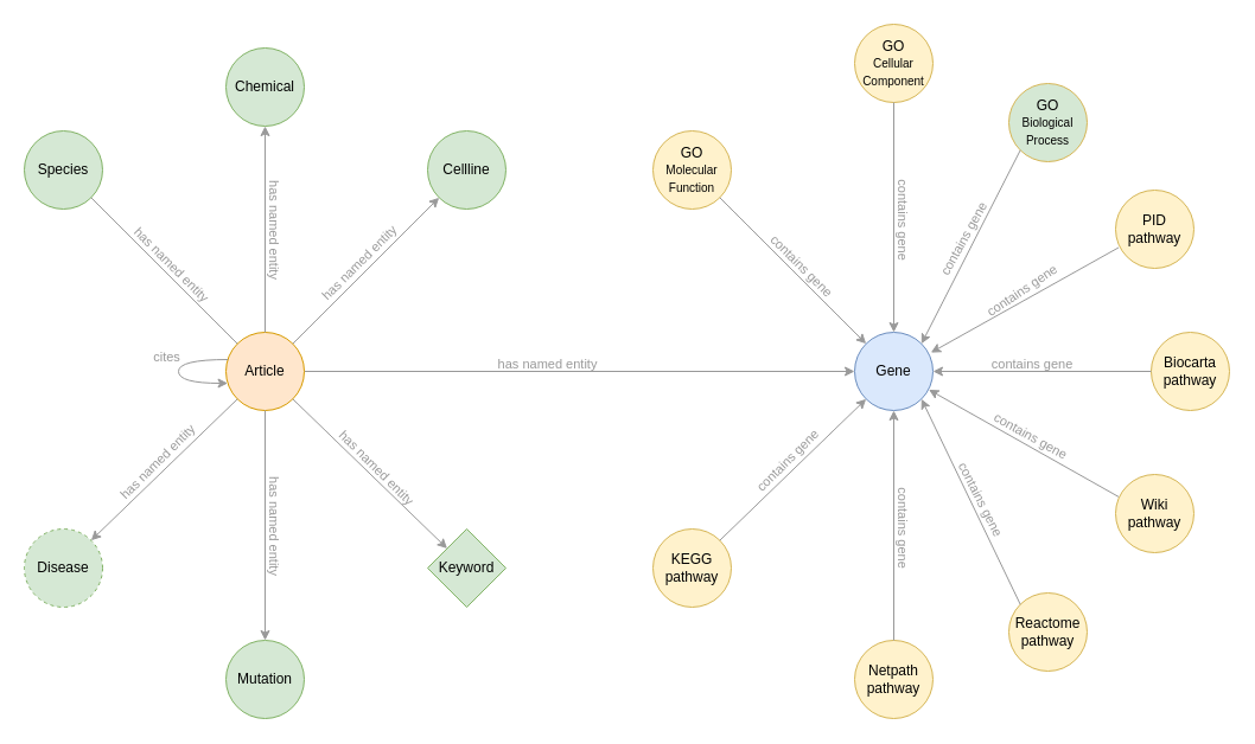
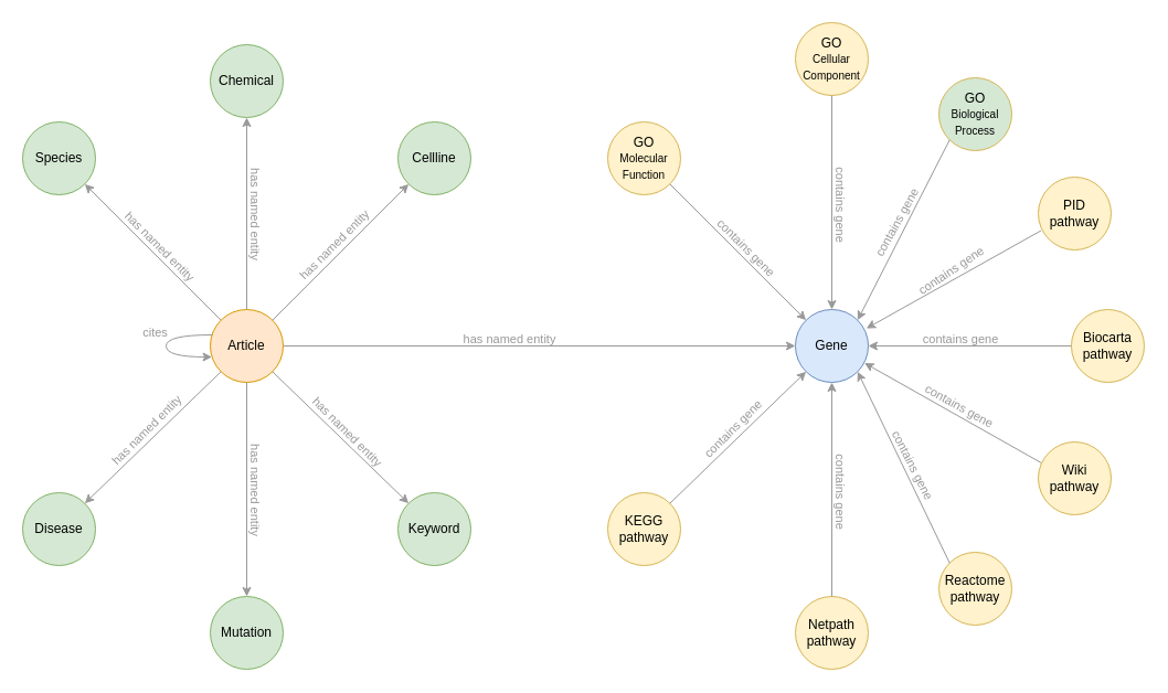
- <mxCell id="13" style="rounded=0;orthogonalLoop=1;jettySize=auto;html=1;entryX=1;entryY=1;entryDx=0;entryDy=0;exitX=0;exitY=0;exitDx=0;exitDy=0;strokeColor=#999999;endArrow=none;" parent="1" source="4" target="5" edge="1"><mxGeometry relative="1" as="geometry"><mxPoint x="233" y="290" as="sourcePoint" /><mxPoint x="233" y="96" as="targetPoint" /></mxGeometry></mxCell>
+ <mxCell id="13" style="rounded=0;orthogonalLoop=1;jettySize=auto;html=1;entryX=1;entryY=1;entryDx=0;entryDy=0;exitX=0;exitY=0;exitDx=0;exitDy=0;strokeColor=#999999;" parent="1" source="4" target="5" edge="1"><mxGeometry relative="1" as="geometry"><mxPoint x="233" y="290" as="sourcePoint" /><mxPoint x="233" y="96" as="targetPoint" /></mxGeometry></mxCell>
- <mxCell id="10" value="Disease" style="ellipse;whiteSpace=wrap;html=1;aspect=fixed;fillColor=#d5e8d4;strokeColor=#82b366;dashed=1;" parent="1" vertex="1"><mxGeometry x="20" y="446" width="66" height="66" as="geometry" /></mxCell>
+ <mxCell id="10" value="Disease" style="ellipse;whiteSpace=wrap;html=1;aspect=fixed;fillColor=#d5e8d4;strokeColor=#82b366;" parent="1" vertex="1"><mxGeometry x="20" y="446" width="66" height="66" as="geometry" /></mxCell>
- <mxCell id="8" value="Keyword" style="rhombus;whiteSpace=wrap;html=1;aspect=fixed;fillColor=#d5e8d4;strokeColor=#82b366;" parent="1" vertex="1"><mxGeometry x="360" y="446" width="66" height="66" as="geometry" /></mxCell>
+ <mxCell id="8" value="Keyword" style="ellipse;whiteSpace=wrap;html=1;aspect=fixed;fillColor=#d5e8d4;strokeColor=#82b366;" parent="1" vertex="1"><mxGeometry x="360" y="446" width="66" height="66" as="geometry" /></mxCell>
